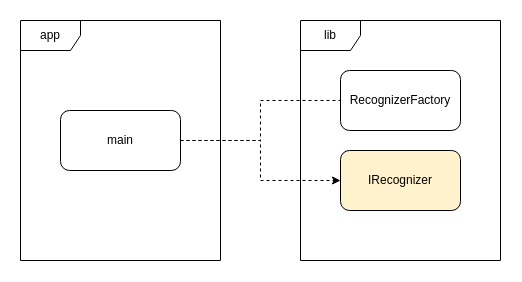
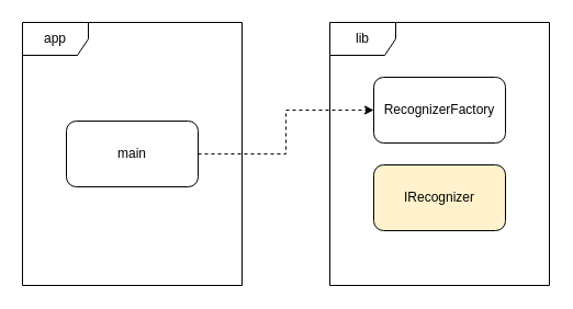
- <mxCell id="6" style="edgeStyle=orthogonalEdgeStyle;rounded=0;orthogonalLoop=1;jettySize=auto;html=1;exitX=1;exitY=0.5;exitDx=0;exitDy=0;entryX=0;entryY=0.5;entryDx=0;entryDy=0;dashed=1;endArrow=none;" edge="1" parent="1" source="8" target="4"><mxGeometry relative="1" as="geometry"><Array as="points"><mxPoint x="260" y="140" /><mxPoint x="260" y="100" /></Array></mxGeometry></mxCell>
+ <mxCell id="6" style="edgeStyle=orthogonalEdgeStyle;rounded=0;orthogonalLoop=1;jettySize=auto;html=1;exitX=1;exitY=0.5;exitDx=0;exitDy=0;entryX=0;entryY=0.5;entryDx=0;entryDy=0;dashed=1;" edge="1" parent="1" source="8" target="4"><mxGeometry relative="1" as="geometry"><Array as="points"><mxPoint x="260" y="140" /><mxPoint x="260" y="100" /></Array></mxGeometry></mxCell>
- <mxCell id="7" style="edgeStyle=orthogonalEdgeStyle;rounded=0;orthogonalLoop=1;jettySize=auto;html=1;exitX=1;exitY=0.5;exitDx=0;exitDy=0;entryX=0;entryY=0.5;entryDx=0;entryDy=0;dashed=1;" edge="1" parent="1" source="8" target="5"><mxGeometry relative="1" as="geometry"><Array as="points"><mxPoint x="260" y="140" /><mxPoint x="260" y="180" /></Array></mxGeometry></mxCell>
